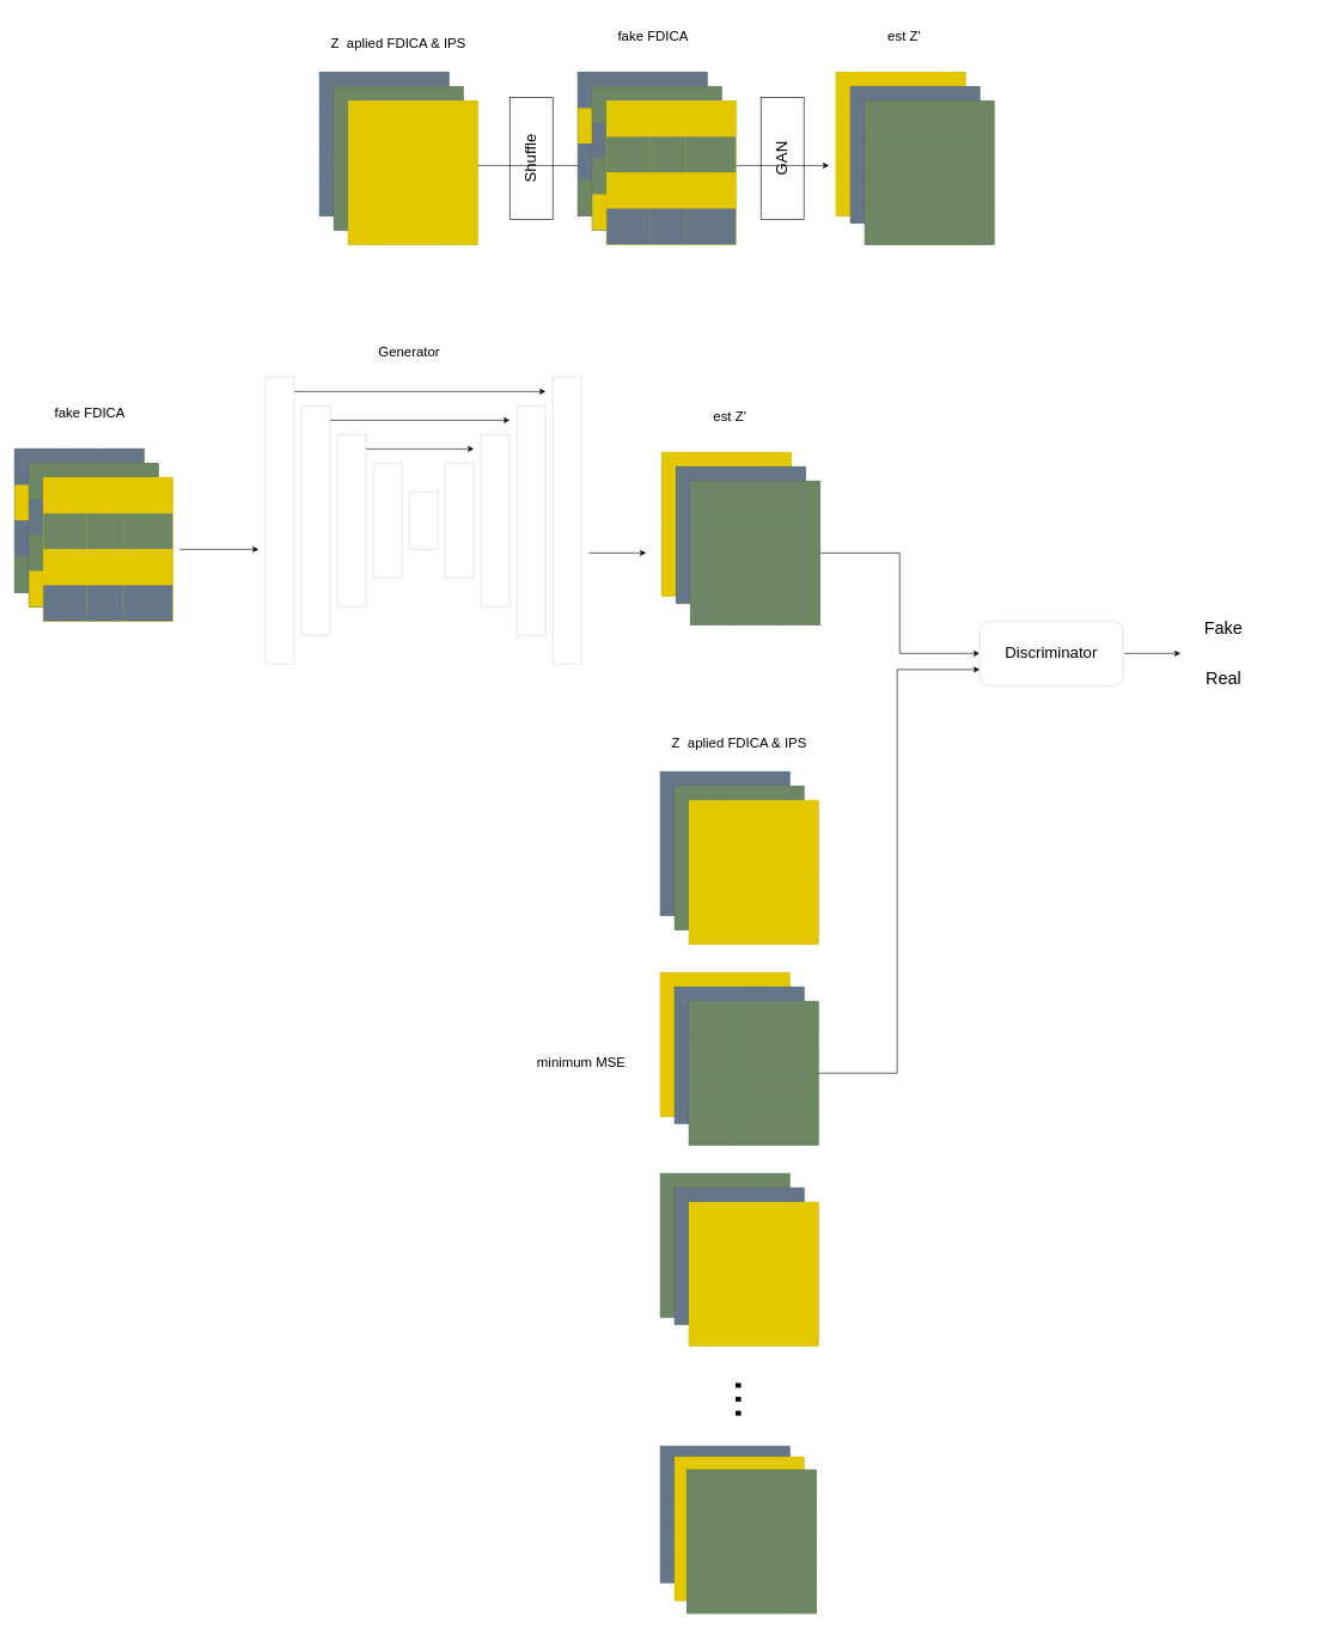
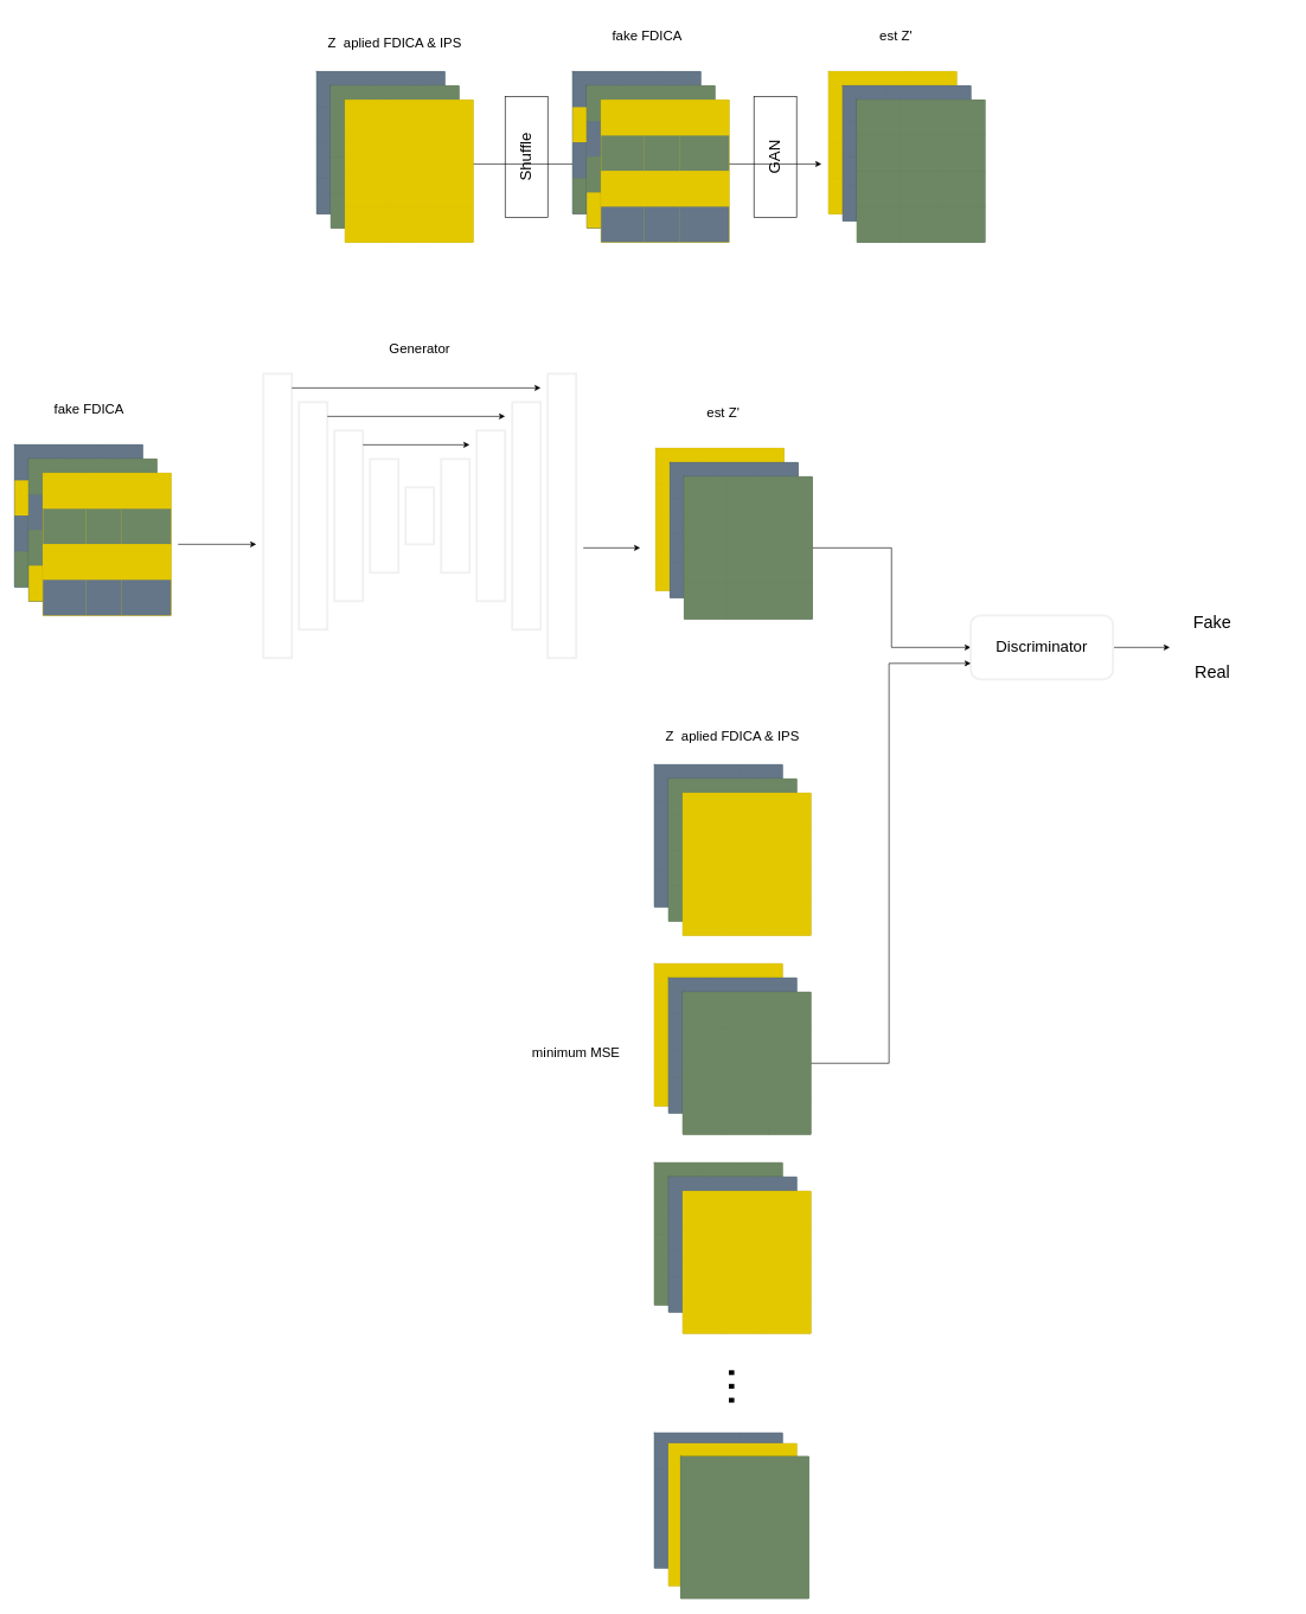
- <mxCell id="174" value="Generator" style="rounded=0;whiteSpace=wrap;html=1;fillColor=none;strokeColor=none;fontSize=19;" vertex="1" parent="1"><mxGeometry x="485" y="460" width="170" height="60" as="geometry" /></mxCell>
+ <mxCell id="174" value="Generator" style="rounded=0;whiteSpace=wrap;html=1;fillColor=none;strokeColor=none;fontSize=19;" vertex="1" parent="1"><mxGeometry x="505" y="460" width="170" height="60" as="geometry" /></mxCell>
